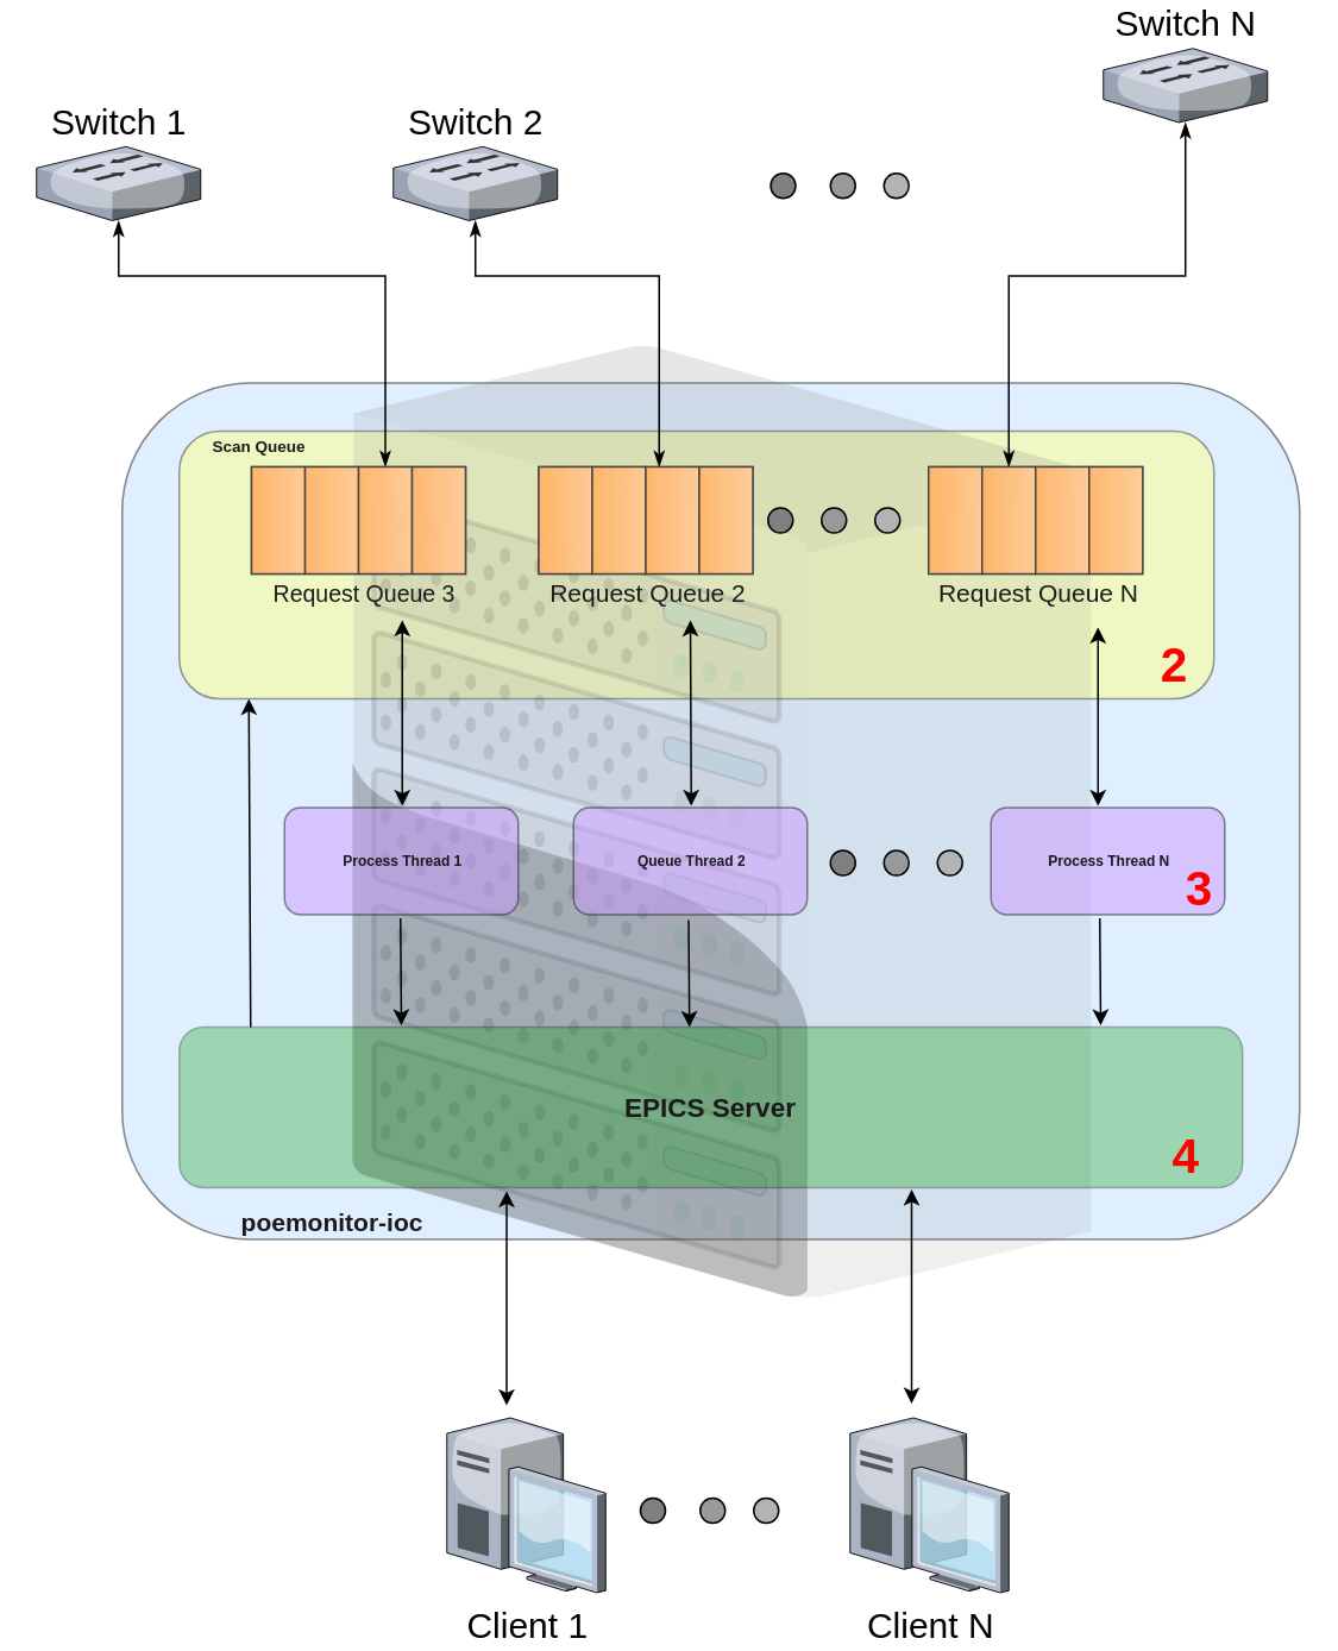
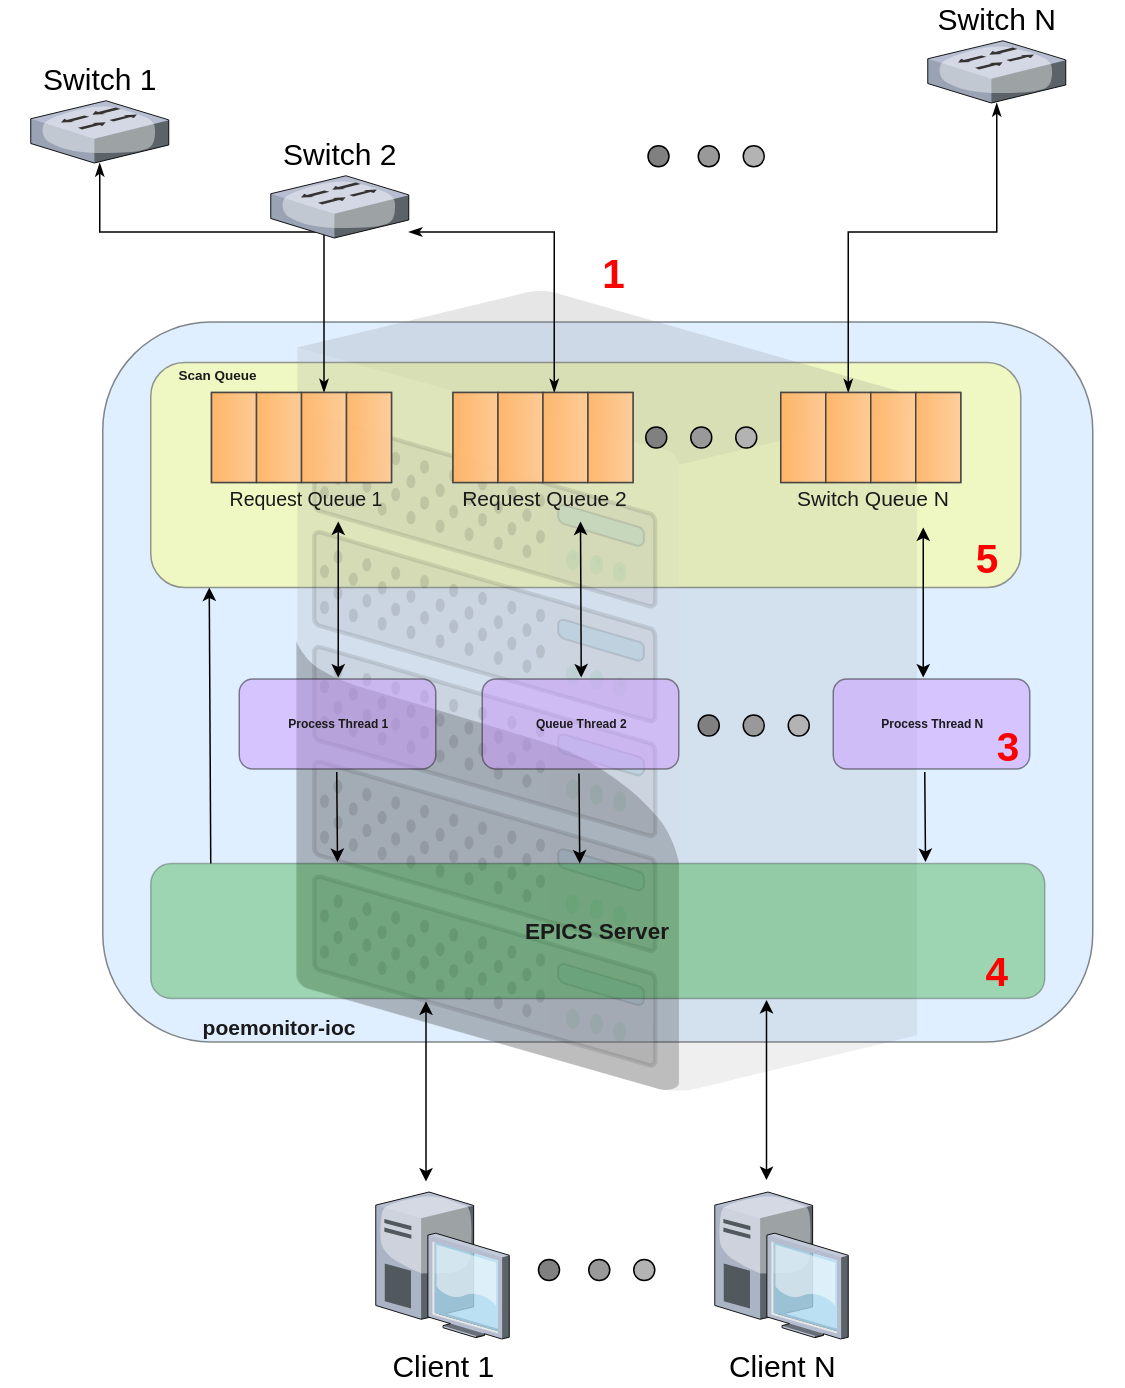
- <mxCell id="6" value="Switch 1" style="verticalLabelPosition=top;aspect=fixed;html=1;verticalAlign=bottom;strokeColor=none;shape=mxgraph.citrix.switch;fillColor=#66B2FF;gradientColor=#0066CC;fontSize=20;labelPosition=center;align=center;" parent="1" vertex="1"><mxGeometry x="20" y="75.5" width="92" height="41.5" as="geometry" /></mxCell>
+ <mxCell id="6" value="Switch 1" style="verticalLabelPosition=top;aspect=fixed;html=1;verticalAlign=bottom;strokeColor=none;shape=mxgraph.citrix.switch;fillColor=#66B2FF;gradientColor=#0066CC;fontSize=20;labelPosition=center;align=center;" parent="1" vertex="1"><mxGeometry x="20" y="60.5" width="92" height="41.5" as="geometry" /></mxCell>
- <mxCell id="8" value="Switch 2" style="verticalLabelPosition=top;aspect=fixed;html=1;verticalAlign=bottom;strokeColor=none;shape=mxgraph.citrix.switch;fillColor=#66B2FF;gradientColor=#0066CC;fontSize=20;labelPosition=center;align=center;" parent="1" vertex="1"><mxGeometry x="220" y="75.5" width="92" height="41.5" as="geometry" /></mxCell>
+ <mxCell id="8" value="Switch 2" style="verticalLabelPosition=top;aspect=fixed;html=1;verticalAlign=bottom;strokeColor=none;shape=mxgraph.citrix.switch;fillColor=#66B2FF;gradientColor=#0066CC;fontSize=20;labelPosition=center;align=center;" parent="1" vertex="1"><mxGeometry x="180" y="110.5" width="92" height="41.5" as="geometry" /></mxCell>
+ <mxCell id="61" value="&lt;font color=&quot;#FF0000&quot;&gt;&lt;b&gt;&lt;font style=&quot;font-size: 27px&quot;&gt;1&lt;/font&gt;&lt;/b&gt;&lt;/font&gt;" style="text;html=1;strokeColor=none;fillColor=none;align=center;verticalAlign=middle;whiteSpace=wrap;rounded=0;labelBackgroundColor=none;fontSize=8;fontColor=#1A1A1A;opacity=30;" parent="1" vertex="1"><mxGeometry x="389" y="167" width="40" height="20" as="geometry" /></mxCell>
- <mxCell id="29" value="&lt;font style=&quot;font-size: 13px&quot;&gt;Request Queue 3&lt;/font&gt;" style="text;html=1;strokeColor=none;fillColor=none;align=center;verticalAlign=middle;whiteSpace=wrap;rounded=0;labelBackgroundColor=none;fontSize=20;fontColor=#1A1A1A;opacity=80;deletable=0;" parent="1" vertex="1"><mxGeometry x="133.5" y="313" width="140" height="20" as="geometry" /></mxCell>
+ <mxCell id="29" value="&lt;font style=&quot;font-size: 13px&quot;&gt;Request Queue 1&lt;/font&gt;" style="text;html=1;strokeColor=none;fillColor=none;align=center;verticalAlign=middle;whiteSpace=wrap;rounded=0;labelBackgroundColor=none;fontSize=20;fontColor=#1A1A1A;opacity=80;deletable=0;" parent="1" vertex="1"><mxGeometry x="133.5" y="313" width="140" height="20" as="geometry" /></mxCell>
- <mxCell id="32" value="&lt;font style=&quot;font-size: 14px&quot;&gt;Request Queue N&lt;br&gt;&lt;/font&gt;" style="text;html=1;strokeColor=none;fillColor=none;align=center;verticalAlign=middle;whiteSpace=wrap;rounded=0;labelBackgroundColor=none;fontSize=20;fontColor=#1A1A1A;opacity=80;deletable=0;" parent="1" vertex="1"><mxGeometry x="507" y="313" width="150" height="20" as="geometry" /></mxCell>
+ <mxCell id="32" value="&lt;font style=&quot;font-size: 14px&quot;&gt;Switch Queue N&lt;br&gt;&lt;/font&gt;" style="text;html=1;strokeColor=none;fillColor=none;align=center;verticalAlign=middle;whiteSpace=wrap;rounded=0;labelBackgroundColor=none;fontSize=20;fontColor=#1A1A1A;opacity=80;deletable=0;" parent="1" vertex="1"><mxGeometry x="507" y="313" width="150" height="20" as="geometry" /></mxCell>
- <mxCell id="62" value="2" style="text;html=1;strokeColor=none;fillColor=none;align=center;verticalAlign=middle;whiteSpace=wrap;rounded=0;labelBackgroundColor=none;fontSize=27;fontColor=#FF0000;opacity=30;fontStyle=1" parent="1" vertex="1"><mxGeometry x="638" y="357" width="40" height="20" as="geometry" /></mxCell>
+ <mxCell id="62" value="5" style="text;html=1;strokeColor=none;fillColor=none;align=center;verticalAlign=middle;whiteSpace=wrap;rounded=0;labelBackgroundColor=none;fontSize=27;fontColor=#FF0000;opacity=30;fontStyle=1" parent="1" vertex="1"><mxGeometry x="638" y="357" width="40" height="20" as="geometry" /></mxCell>
